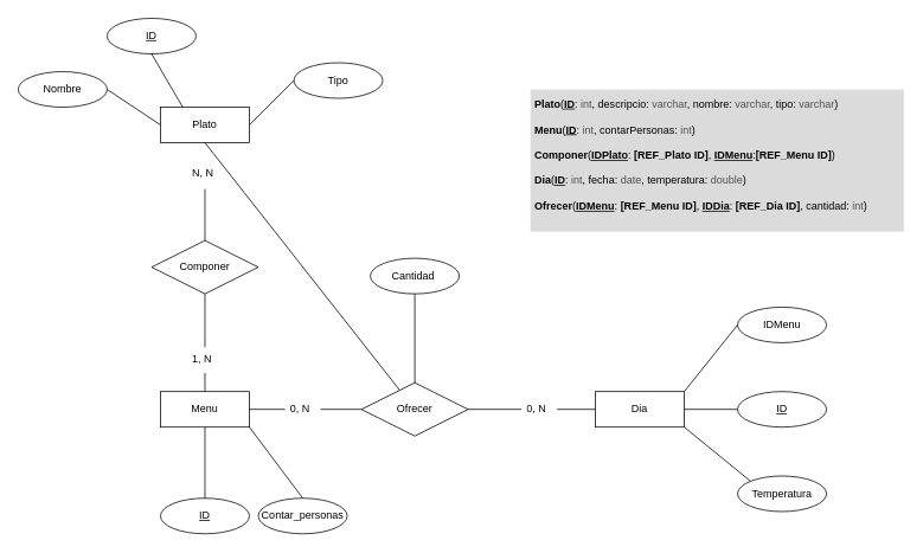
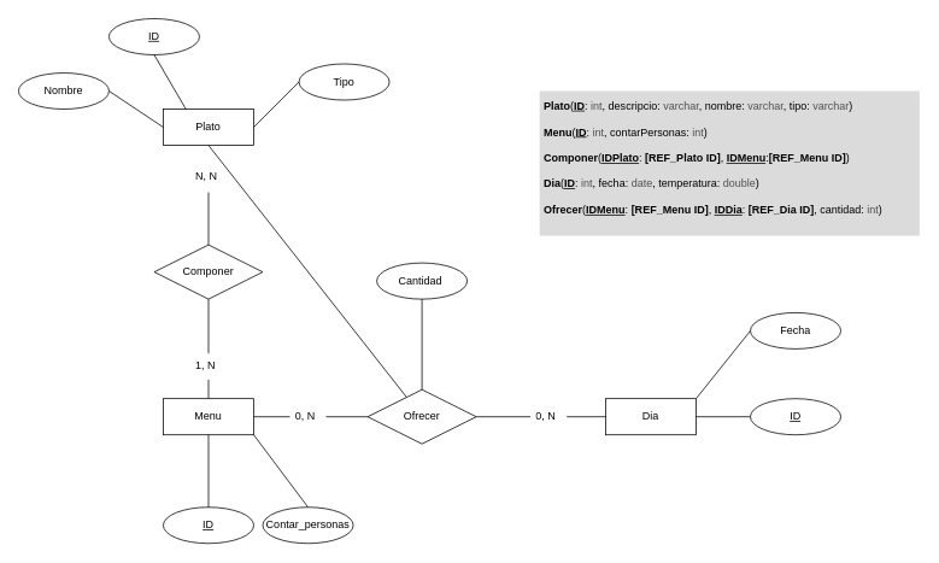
- <mxCell id="28" value="IDMenu" style="ellipse;whiteSpace=wrap;html=1;align=center;" parent="1" vertex="1"><mxGeometry x="829" y="345" width="100" height="40" as="geometry" /></mxCell>
+ <mxCell id="28" value="Fecha" style="ellipse;whiteSpace=wrap;html=1;align=center;" parent="1" vertex="1"><mxGeometry x="829" y="345" width="100" height="40" as="geometry" /></mxCell>
- <mxCell id="26" value="" style="endArrow=none;html=1;rounded=0;exitX=0;exitY=0;exitDx=0;exitDy=0;entryX=1;entryY=1;entryDx=0;entryDy=0;" parent="1" source="8" target="32" edge="1"><mxGeometry relative="1" as="geometry"><mxPoint x="123" y="565" as="sourcePoint" /><mxPoint x="399" y="545" as="targetPoint" /></mxGeometry></mxCell>
- <mxCell id="8" value="Temperatura" style="ellipse;whiteSpace=wrap;html=1;align=center;" parent="1" vertex="1"><mxGeometry x="829" y="535" width="100" height="40" as="geometry" /></mxCell>
